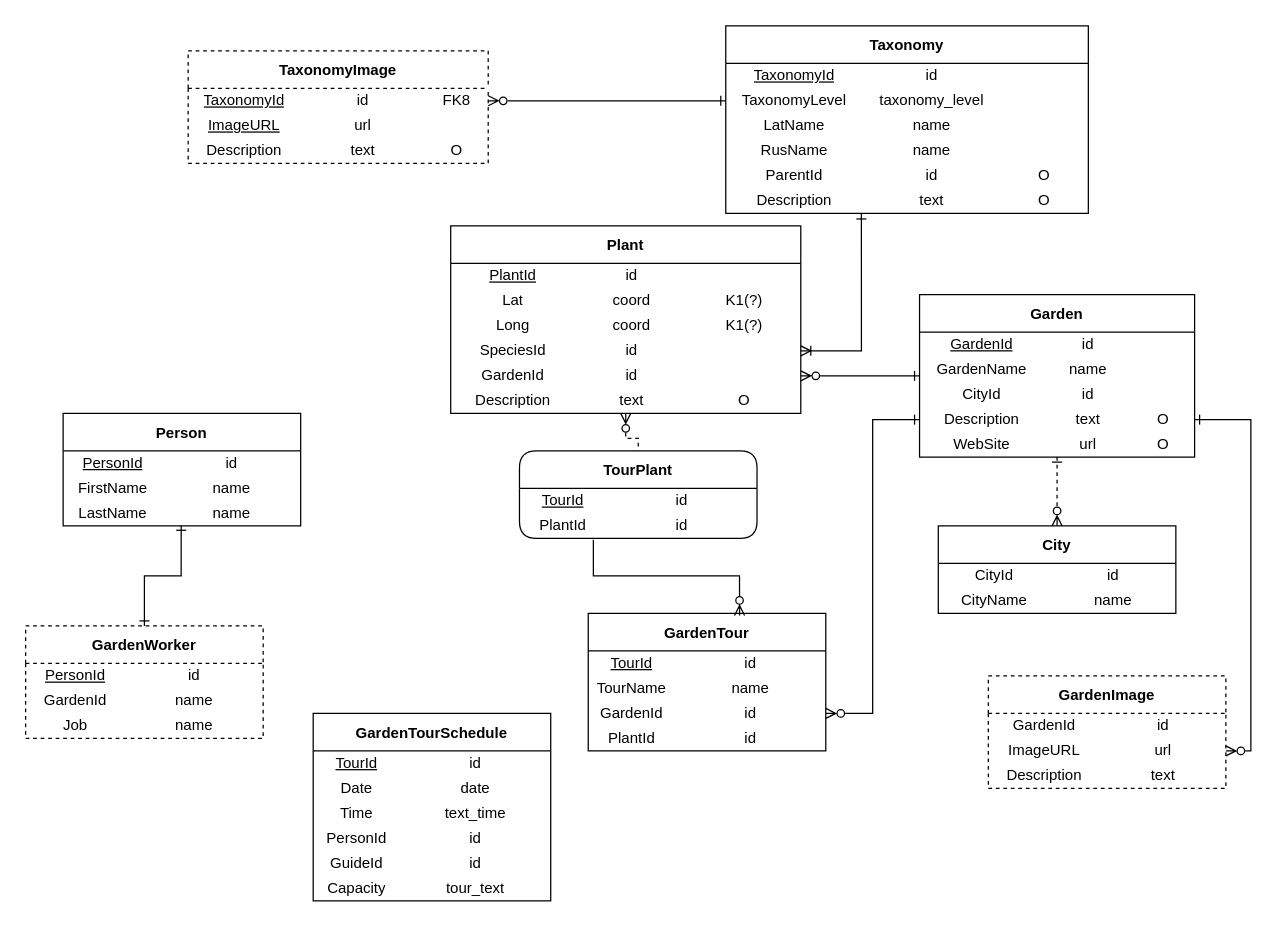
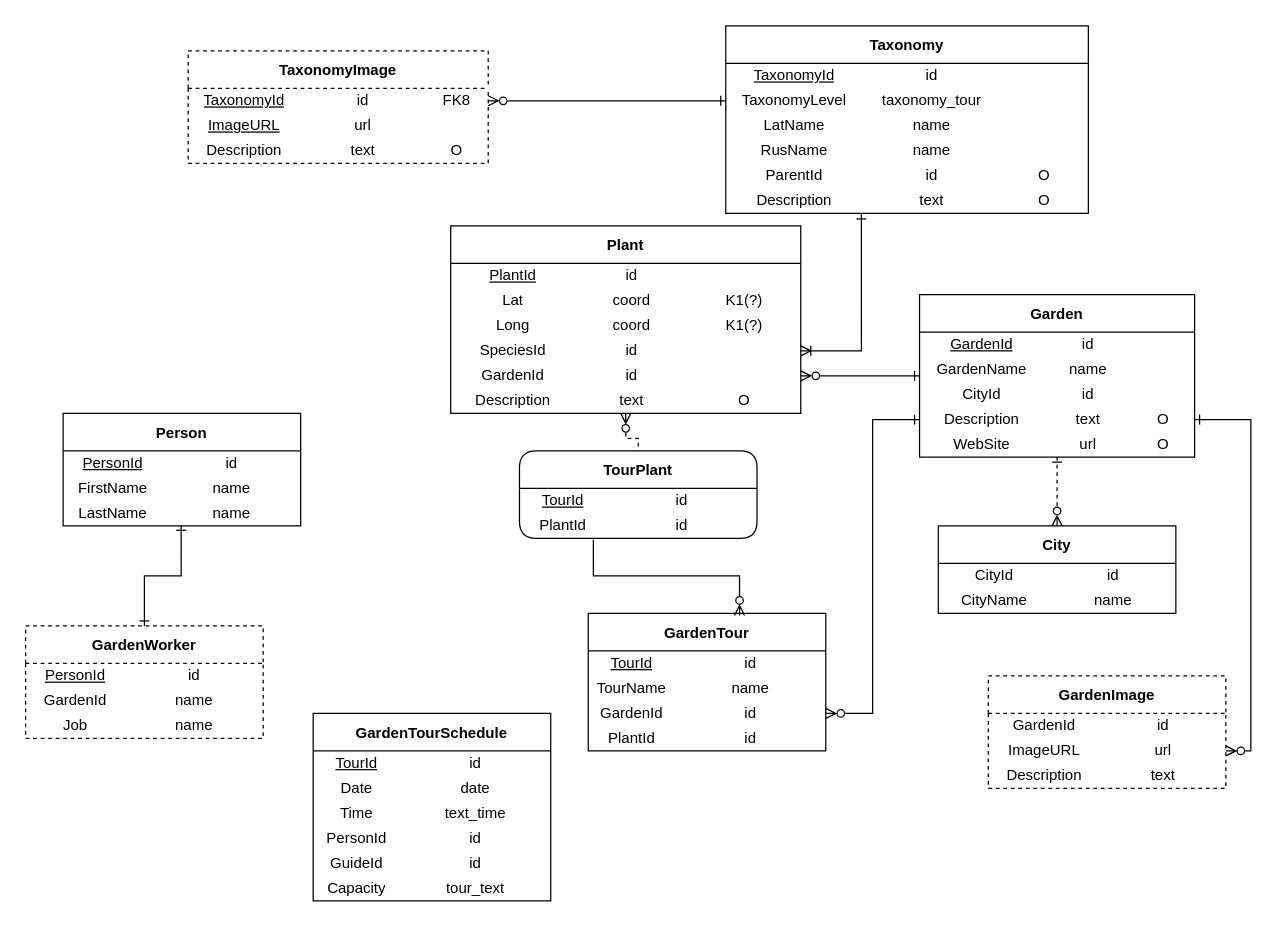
- <mxCell id="9" value="taxonomy_level" style="shape=partialRectangle;html=1;whiteSpace=wrap;connectable=0;strokeColor=inherit;overflow=hidden;fillColor=none;top=0;left=0;bottom=0;right=0;pointerEvents=1;" parent="7" vertex="1"><mxGeometry x="110" width="110" height="20" as="geometry"><mxRectangle width="110" height="20" as="alternateBounds" /></mxGeometry></mxCell>
+ <mxCell id="9" value="taxonomy_tour" style="shape=partialRectangle;html=1;whiteSpace=wrap;connectable=0;strokeColor=inherit;overflow=hidden;fillColor=none;top=0;left=0;bottom=0;right=0;pointerEvents=1;" parent="7" vertex="1"><mxGeometry x="110" width="110" height="20" as="geometry"><mxRectangle width="110" height="20" as="alternateBounds" /></mxGeometry></mxCell>
